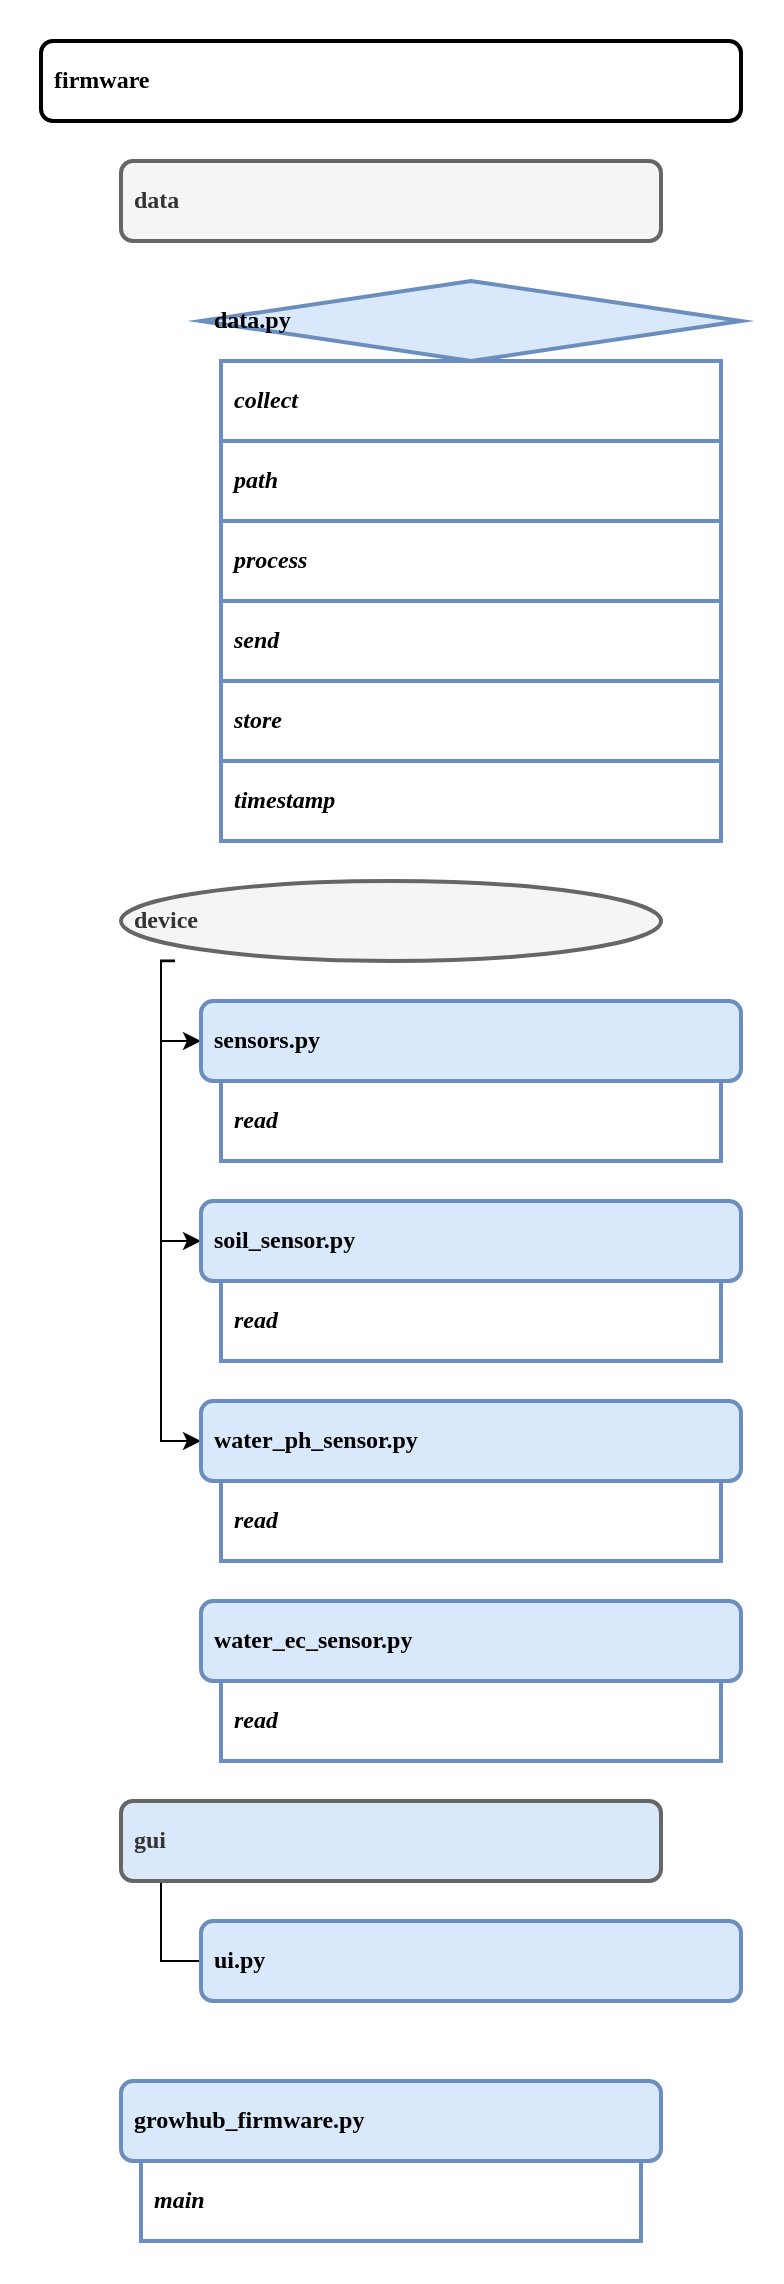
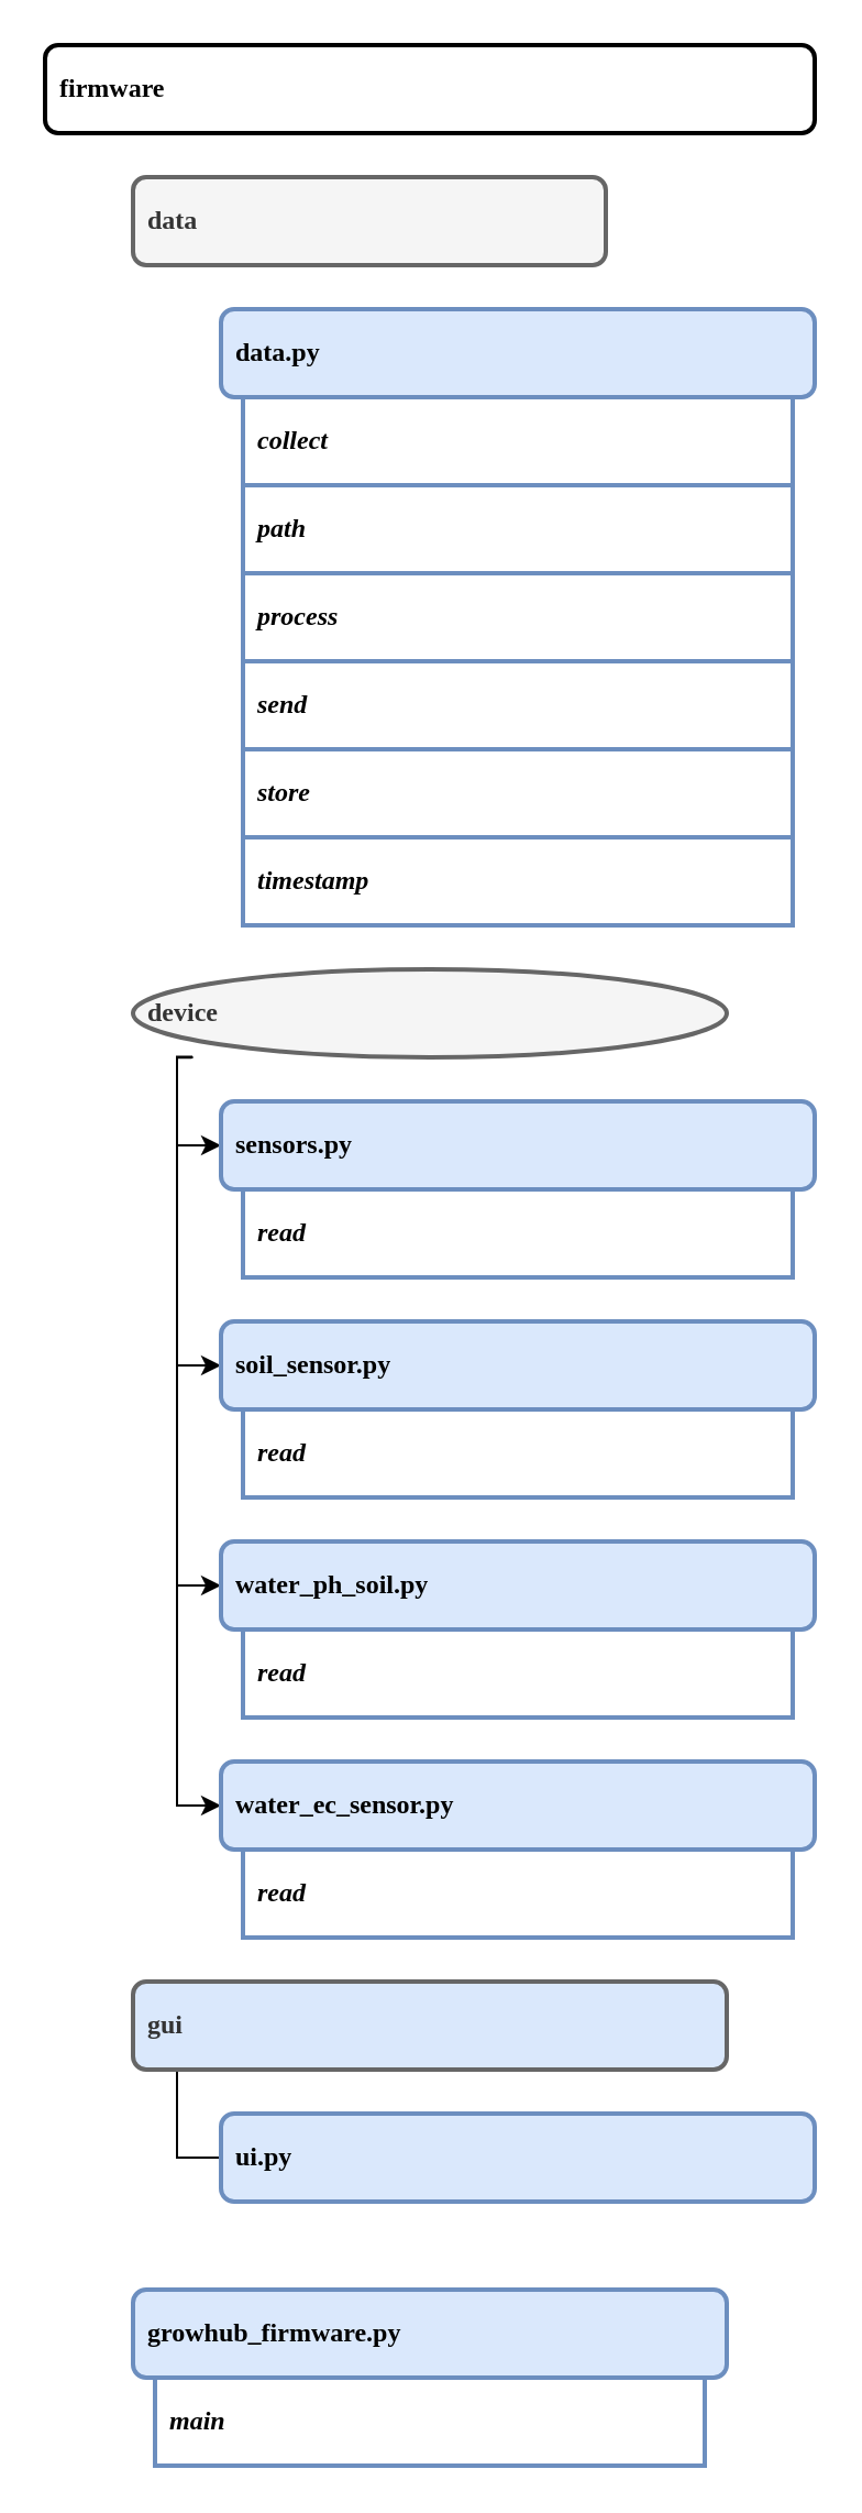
- <mxCell id="3" value="data" style="whiteSpace=wrap;strokeWidth=2;fontFamily=Verdana;align=left;spacingLeft=5;fillColor=#f5f5f5;fontColor=#333333;strokeColor=#666666;rounded=1;fontStyle=1" parent="1" vertex="1"><mxGeometry x="60" y="80" width="270" height="40" as="geometry" /></mxCell>
+ <mxCell id="3" value="data" style="whiteSpace=wrap;strokeWidth=2;fontFamily=Verdana;align=left;spacingLeft=5;fillColor=#f5f5f5;fontColor=#333333;strokeColor=#666666;rounded=1;fontStyle=1" parent="1" vertex="1"><mxGeometry x="60" y="80" width="215" height="40" as="geometry" /></mxCell>
- <mxCell id="11" value="data.py" style="rhombus;whiteSpace=wrap;strokeWidth=2;fontFamily=Verdana;align=left;spacingLeft=5;fillColor=#dae8fc;strokeColor=#6c8ebf;fontStyle=1;" parent="1" vertex="1"><mxGeometry x="100" y="140" width="270" height="40" as="geometry" /></mxCell>
+ <mxCell id="11" value="data.py" style="whiteSpace=wrap;strokeWidth=2;fontFamily=Verdana;align=left;spacingLeft=5;fillColor=#dae8fc;strokeColor=#6c8ebf;rounded=1;fontStyle=1;" parent="1" vertex="1"><mxGeometry x="100" y="140" width="270" height="40" as="geometry" /></mxCell>
- <mxCell id="23" value="water_ph_sensor.py" style="whiteSpace=wrap;strokeWidth=2;fontFamily=Verdana;align=left;spacingLeft=5;fillColor=#dae8fc;strokeColor=#6c8ebf;rounded=1;fontStyle=1" parent="1" vertex="1"><mxGeometry x="100" y="700" width="270" height="40" as="geometry" /></mxCell>
+ <mxCell id="23" value="water_ph_soil.py" style="whiteSpace=wrap;strokeWidth=2;fontFamily=Verdana;align=left;spacingLeft=5;fillColor=#dae8fc;strokeColor=#6c8ebf;rounded=1;fontStyle=1" parent="1" vertex="1"><mxGeometry x="100" y="700" width="270" height="40" as="geometry" /></mxCell>
+ <mxCell id="19" value="" style="edgeStyle=orthogonalEdgeStyle;orthogonalLoop=1;jettySize=auto;html=1;rounded=0;entryX=0;entryY=0.5;entryDx=0;entryDy=0;exitX=0.101;exitY=1;exitDx=0;exitDy=0;exitPerimeter=0;" parent="1" source="20" target="22" edge="1"><mxGeometry width="80" relative="1" as="geometry"><mxPoint x="87" y="480" as="sourcePoint" /><mxPoint x="100" y="520" as="targetPoint" /><Array as="points"><mxPoint x="80" y="480" /><mxPoint x="80" y="820" /></Array></mxGeometry></mxCell>
